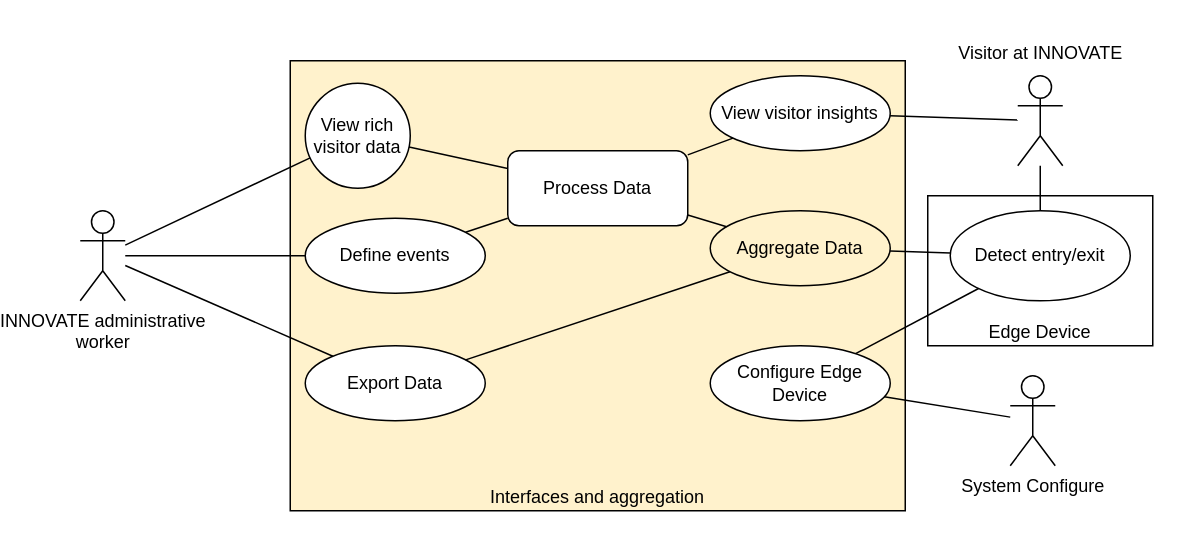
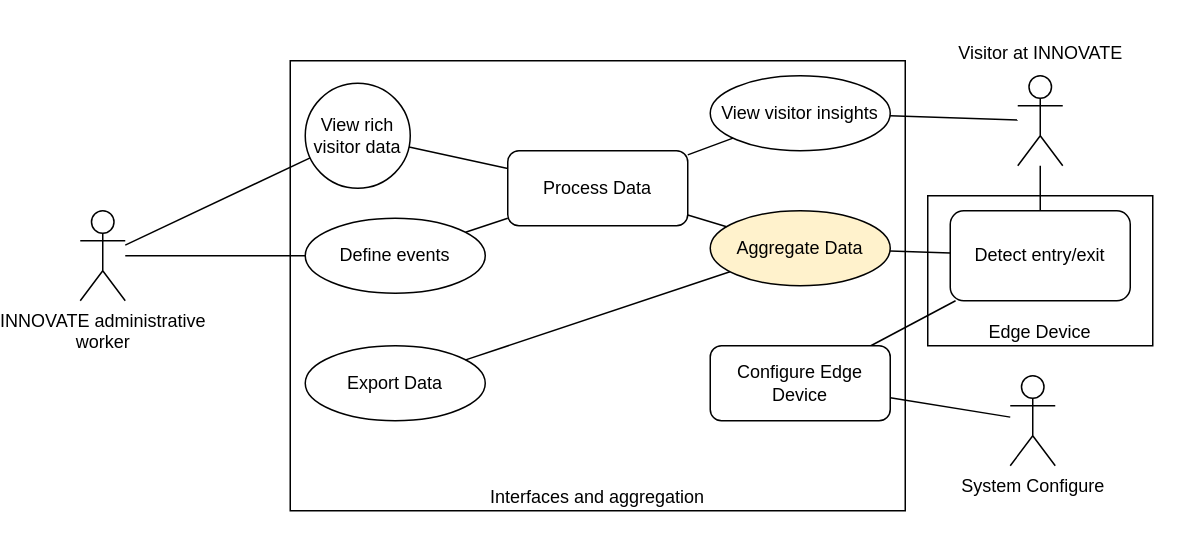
- <mxCell id="13" value="Detect entry/exit" style="ellipse;whiteSpace=wrap;html=1;" vertex="1" parent="1"><mxGeometry x="600" y="140" width="120" height="60" as="geometry" /></mxCell>
+ <mxCell id="13" value="Detect entry/exit" style="whiteSpace=wrap;html=1;rounded=1;" vertex="1" parent="1"><mxGeometry x="600" y="140" width="120" height="60" as="geometry" /></mxCell>
- <mxCell id="2" value="Interfaces and aggregation" style="rounded=0;whiteSpace=wrap;html=1;verticalAlign=bottom;fillColor=#fff2cc;" parent="1" vertex="1"><mxGeometry x="160" y="40" width="410" height="300" as="geometry" /></mxCell>
+ <mxCell id="2" value="Interfaces and aggregation" style="rounded=0;whiteSpace=wrap;html=1;verticalAlign=bottom;" parent="1" vertex="1"><mxGeometry x="160" y="40" width="410" height="300" as="geometry" /></mxCell>
- <mxCell id="28" value="" style="endArrow=none;html=1;rounded=0;" edge="1" parent="1" source="26" target="3"><mxGeometry width="50" height="50" relative="1" as="geometry"><mxPoint x="340" y="190" as="sourcePoint" /><mxPoint x="390" y="140" as="targetPoint" /></mxGeometry></mxCell>
- <mxCell id="21" value="Configure Edge Device" style="ellipse;whiteSpace=wrap;html=1;" parent="1" vertex="1"><mxGeometry x="440" y="230" width="120" height="50" as="geometry" /></mxCell>
+ <mxCell id="21" value="Configure Edge Device" style="whiteSpace=wrap;html=1;rounded=1;" parent="1" vertex="1"><mxGeometry x="440" y="230" width="120" height="50" as="geometry" /></mxCell>
